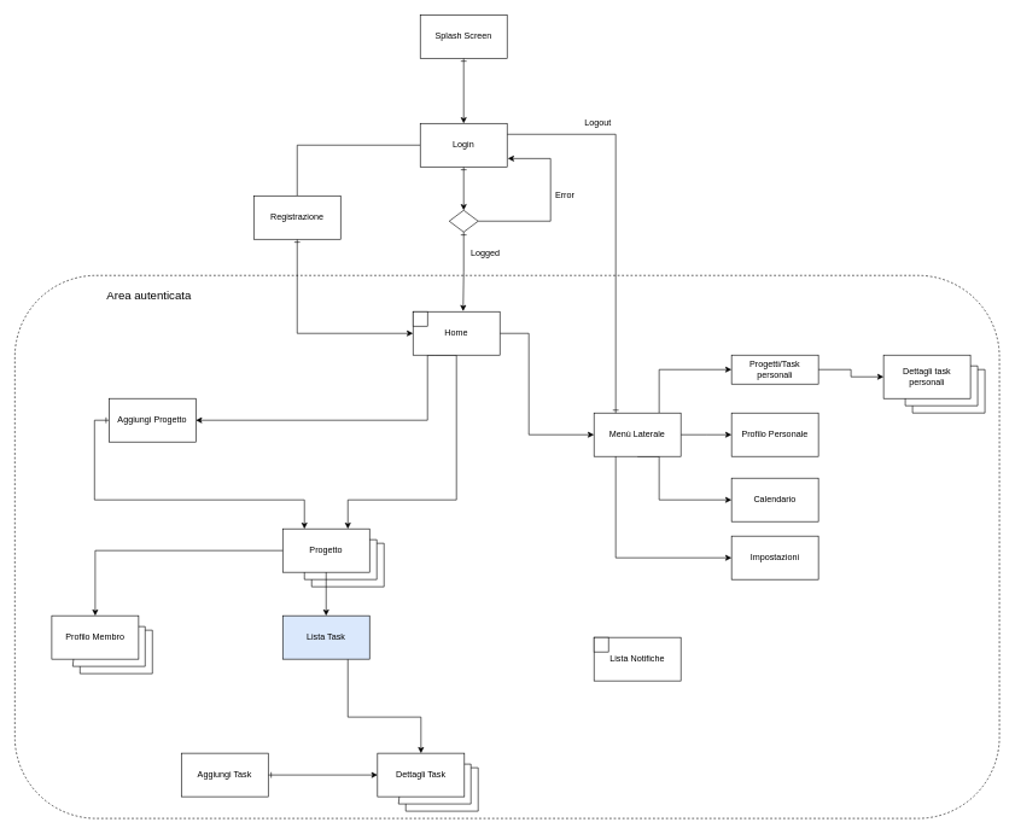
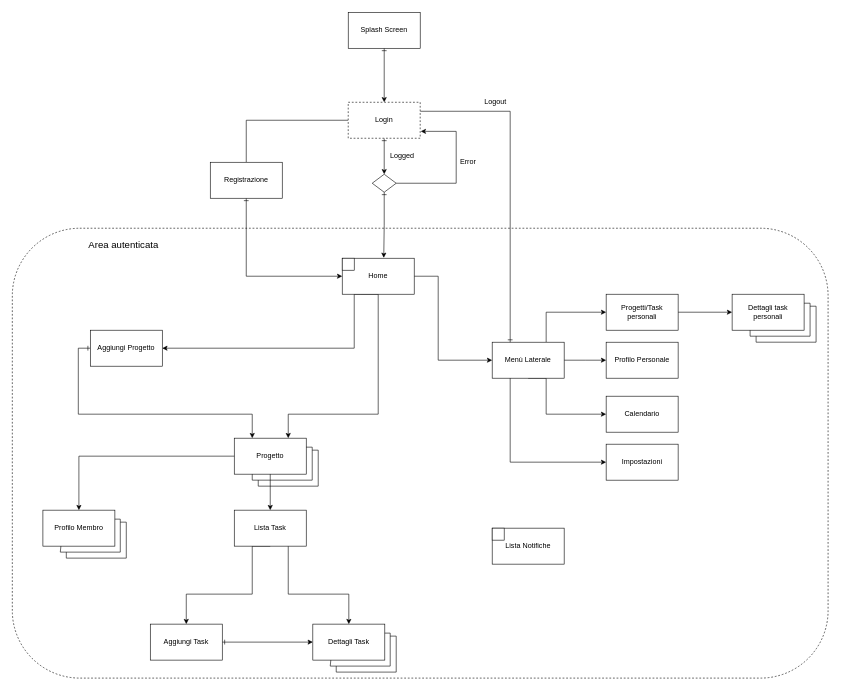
- <mxCell id="54" value="Login" style="rounded=0;whiteSpace=wrap;html=1;" parent="1" vertex="1"><mxGeometry x="580" y="170" width="120" height="60" as="geometry" /></mxCell>
+ <mxCell id="54" value="Login" style="rounded=0;whiteSpace=wrap;html=1;dashed=1;" parent="1" vertex="1"><mxGeometry x="580" y="170" width="120" height="60" as="geometry" /></mxCell>
- <mxCell id="5" value="Logged" style="text;html=1;strokeColor=none;fillColor=none;align=center;verticalAlign=middle;whiteSpace=wrap;rounded=0;" parent="1" vertex="1"><mxGeometry x="650" y="340" width="40" height="20" as="geometry" /></mxCell>
+ <mxCell id="5" value="Logged" style="text;html=1;strokeColor=none;fillColor=none;align=center;verticalAlign=middle;whiteSpace=wrap;rounded=0;" parent="1" vertex="1"><mxGeometry x="650" y="250" width="40" height="20" as="geometry" /></mxCell>
- <mxCell id="18" value="Progetti/Task personali" style="rounded=0;whiteSpace=wrap;html=1;" parent="1" vertex="1"><mxGeometry x="1010" y="490" width="120" height="40" as="geometry" /></mxCell>
+ <mxCell id="18" value="Progetti/Task personali" style="rounded=0;whiteSpace=wrap;html=1;" parent="1" vertex="1"><mxGeometry x="1010" y="490" width="120" height="60" as="geometry" /></mxCell>
- <mxCell id="36" value="Lista Task" style="rounded=0;whiteSpace=wrap;html=1;fillColor=#dae8fc;" parent="1" vertex="1"><mxGeometry x="390" y="850" width="120" height="60" as="geometry" /></mxCell>
+ <mxCell id="36" value="Lista Task" style="rounded=0;whiteSpace=wrap;html=1;" parent="1" vertex="1"><mxGeometry x="390" y="850" width="120" height="60" as="geometry" /></mxCell>
+ <mxCell id="34" style="edgeStyle=orthogonalEdgeStyle;rounded=0;orthogonalLoop=1;jettySize=auto;html=1;exitX=0.5;exitY=1;exitDx=0;exitDy=0;startArrow=none;startFill=0;entryX=0.5;entryY=0;entryDx=0;entryDy=0;" parent="1" source="36" target="40" edge="1"><mxGeometry relative="1" as="geometry"><mxPoint x="380" y="1000" as="targetPoint" /><Array as="points"><mxPoint x="420" y="910" /><mxPoint x="420" y="990" /><mxPoint x="310" y="990" /></Array></mxGeometry></mxCell>
